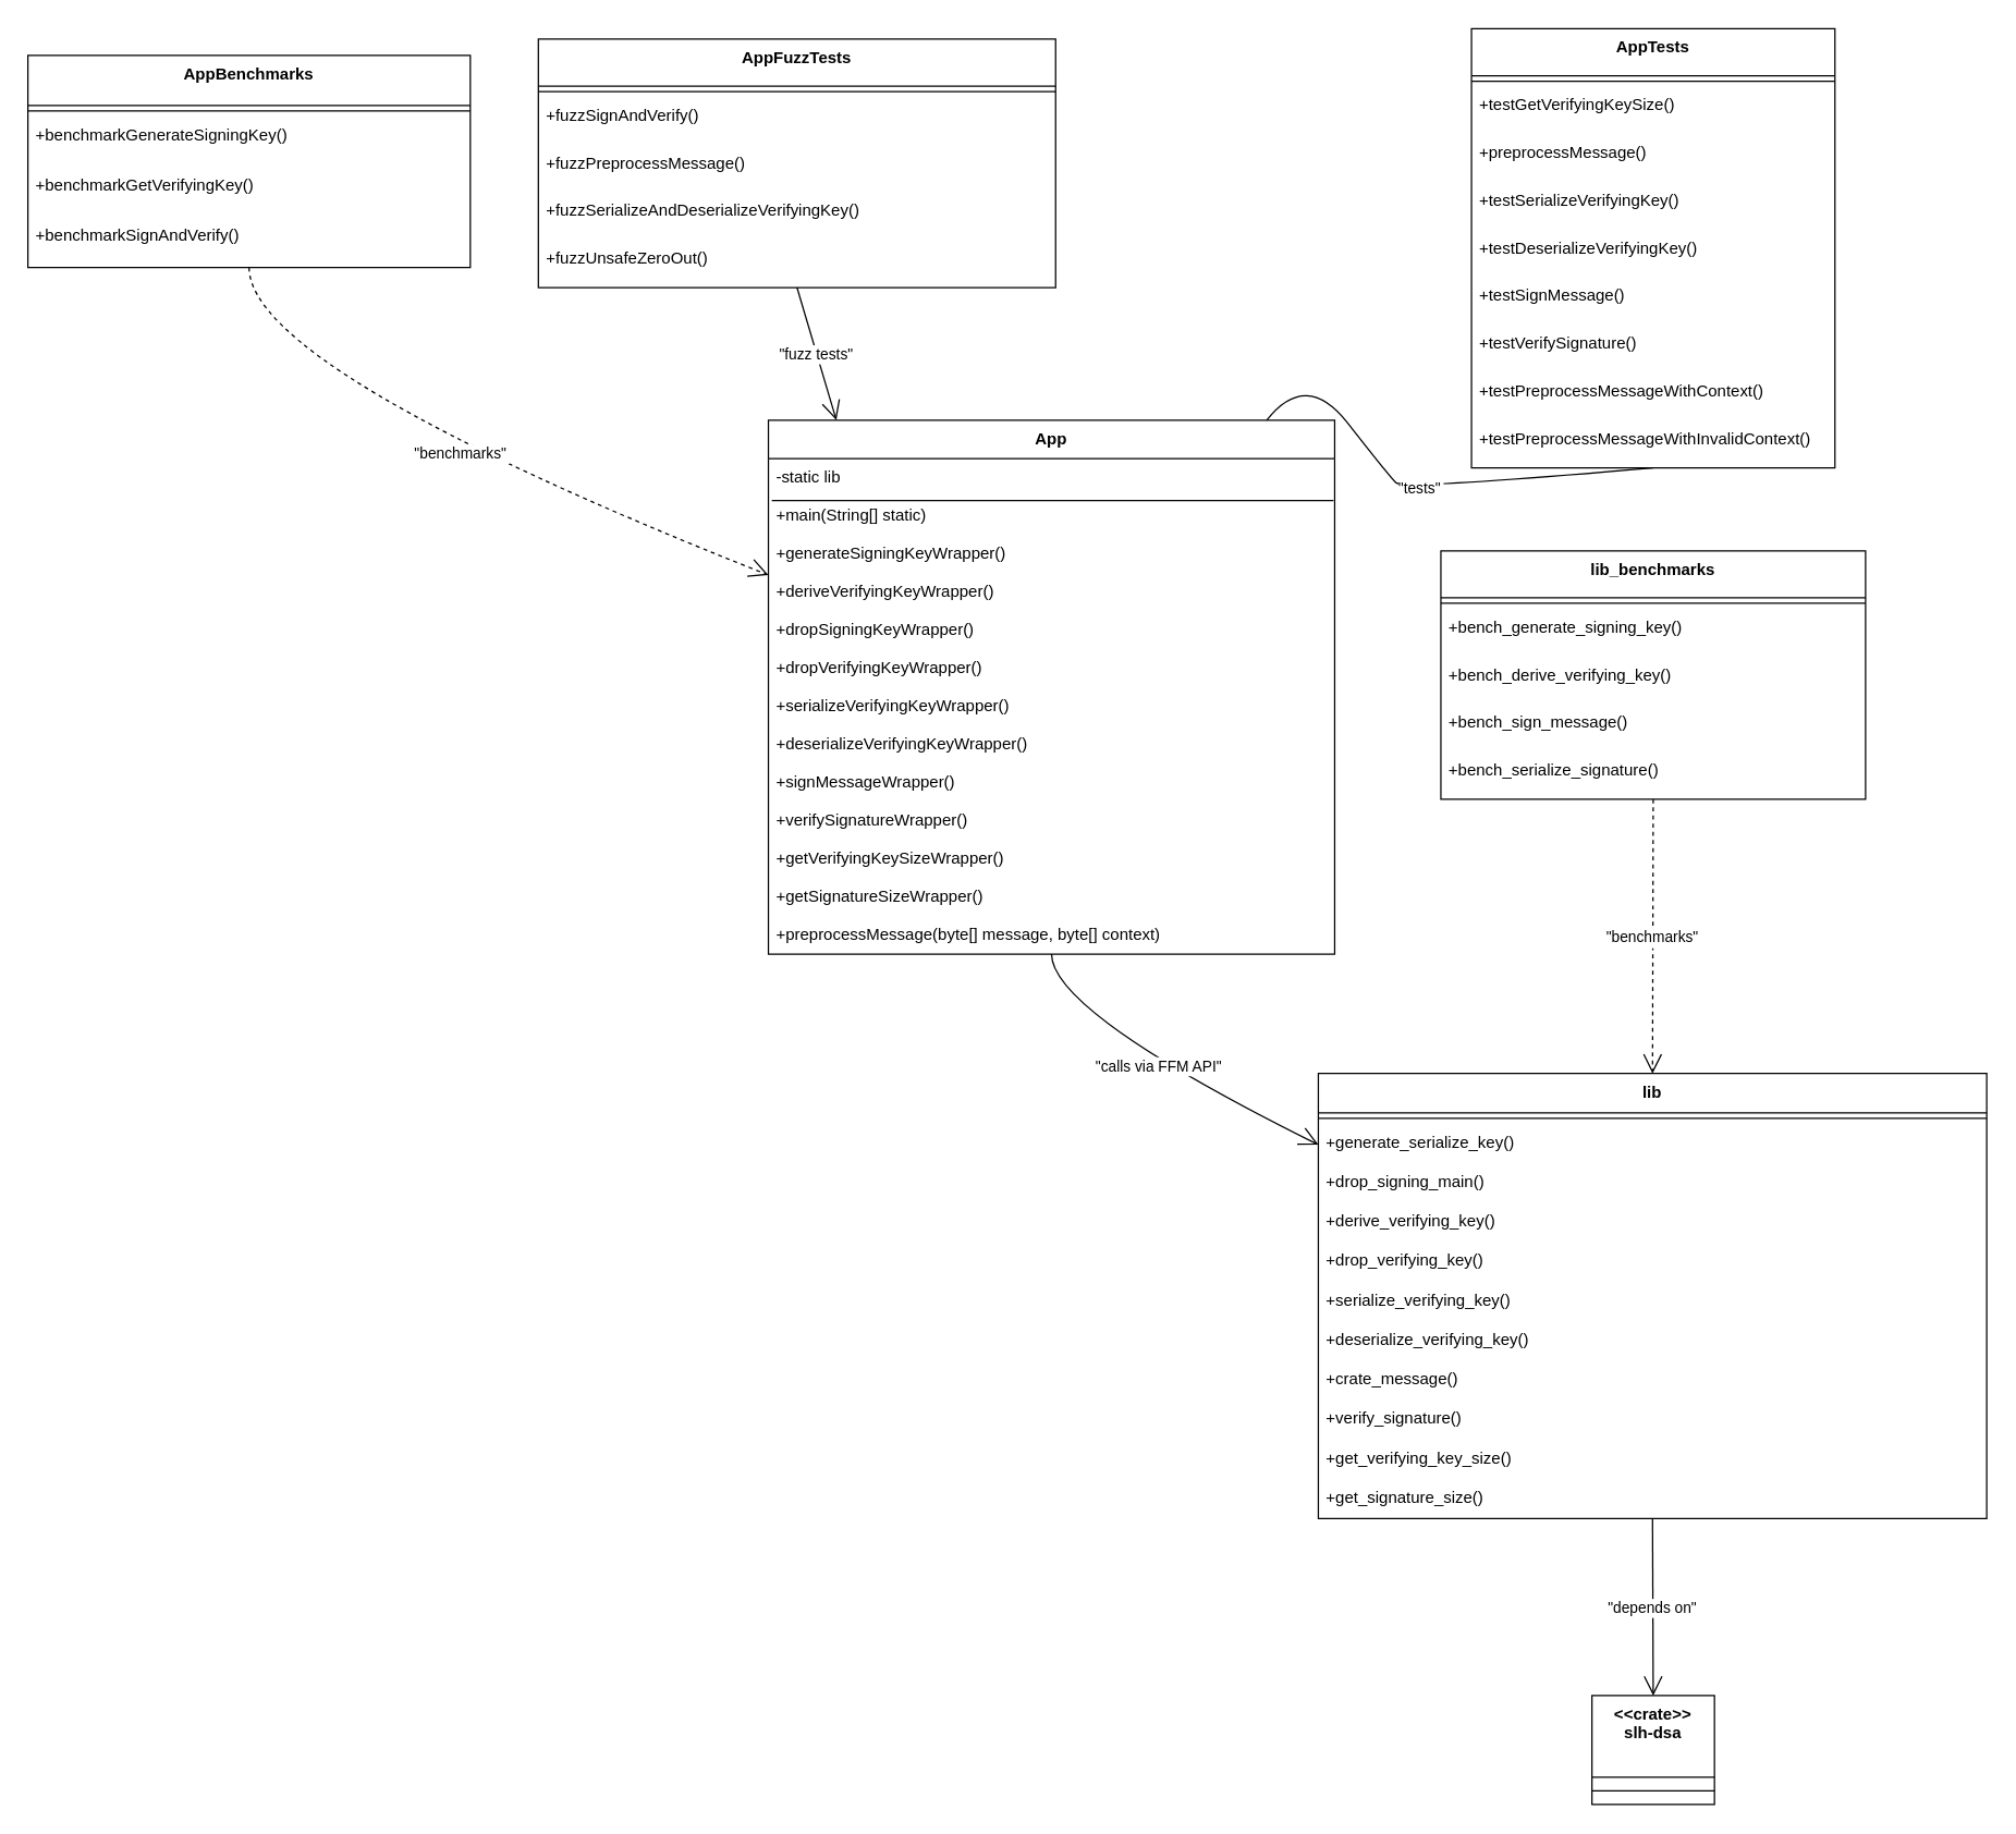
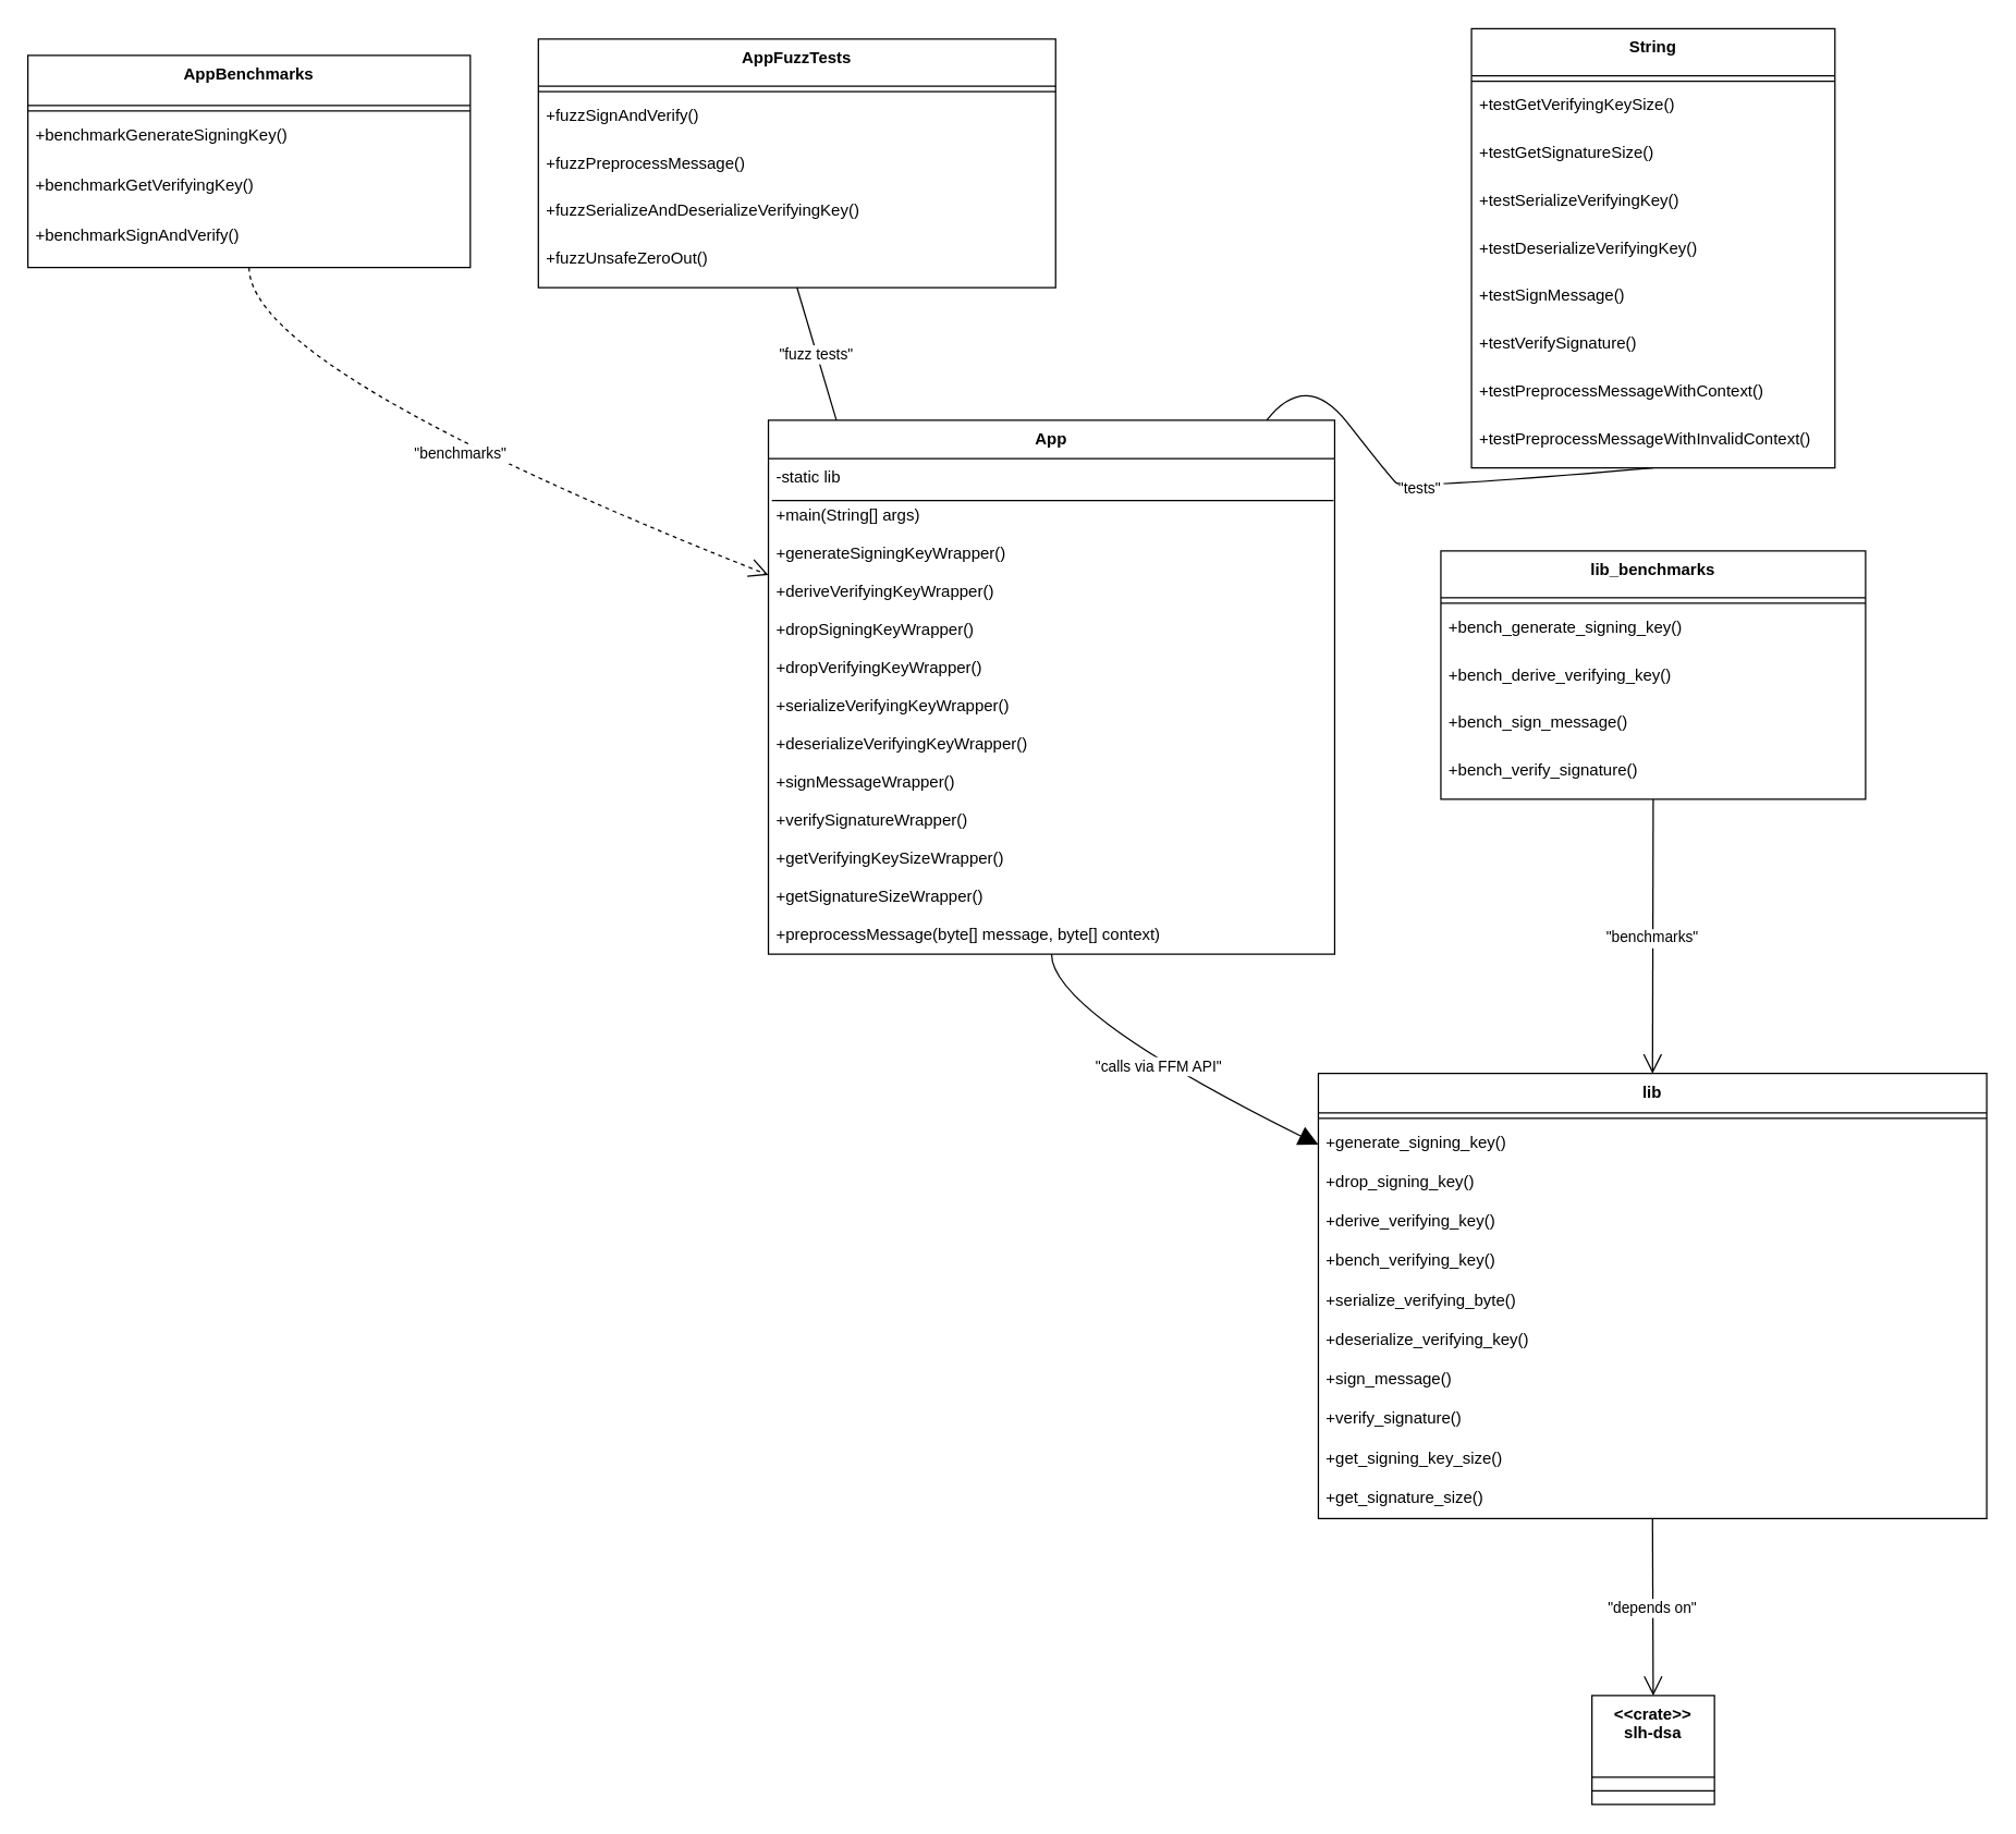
- <mxCell id="46" value="AppTests" style="swimlane;fontStyle=1;align=center;verticalAlign=top;childLayout=stackLayout;horizontal=1;startSize=34.667;horizontalStack=0;resizeParent=1;resizeParentMax=0;resizeLast=0;collapsible=0;marginBottom=0;" vertex="1" parent="1"><mxGeometry x="1080.5" y="20.33" width="267" height="322.667" as="geometry" /></mxCell>
+ <mxCell id="46" value="String" style="swimlane;fontStyle=1;align=center;verticalAlign=top;childLayout=stackLayout;horizontal=1;startSize=34.667;horizontalStack=0;resizeParent=1;resizeParentMax=0;resizeLast=0;collapsible=0;marginBottom=0;" vertex="1" parent="1"><mxGeometry x="1080.5" y="20.33" width="267" height="322.667" as="geometry" /></mxCell>
- <mxCell id="49" value="+preprocessMessage()" style="text;strokeColor=none;fillColor=none;align=left;verticalAlign=top;spacingLeft=4;spacingRight=4;overflow=hidden;rotatable=0;points=[[0,0.5],[1,0.5]];portConstraint=eastwest;" vertex="1" parent="46"><mxGeometry y="77.667" width="267" height="35" as="geometry" /></mxCell>
+ <mxCell id="49" value="+testGetSignatureSize()" style="text;strokeColor=none;fillColor=none;align=left;verticalAlign=top;spacingLeft=4;spacingRight=4;overflow=hidden;rotatable=0;points=[[0,0.5],[1,0.5]];portConstraint=eastwest;" vertex="1" parent="46"><mxGeometry y="77.667" width="267" height="35" as="geometry" /></mxCell>
- <mxCell id="60" value="&quot;fuzz tests&quot;" style="curved=1;startArrow=none;endArrow=open;endSize=12;exitX=0.5;exitY=1;entryX=0.12;entryY=0;rounded=0;" edge="1" parent="1" source="40" target="20"><mxGeometry relative="1" as="geometry"><Array as="points" /></mxGeometry></mxCell>
+ <mxCell id="60" value="&quot;fuzz tests&quot;" style="curved=1;startArrow=none;endArrow=none;endSize=12;exitX=0.5;exitY=1;entryX=0.12;entryY=0;rounded=0;" edge="1" parent="1" source="40" target="20"><mxGeometry relative="1" as="geometry"><Array as="points" /></mxGeometry></mxCell>
- <mxCell id="22" value="+main(String[] static)" style="text;strokeColor=none;fillColor=none;align=left;verticalAlign=top;spacingLeft=4;spacingRight=4;overflow=hidden;rotatable=0;points=[[0,0.5],[1,0.5]];portConstraint=eastwest;" vertex="1" parent="20"><mxGeometry y="56.296" width="416" height="28" as="geometry" /></mxCell>
+ <mxCell id="22" value="+main(String[] args)" style="text;strokeColor=none;fillColor=none;align=left;verticalAlign=top;spacingLeft=4;spacingRight=4;overflow=hidden;rotatable=0;points=[[0,0.5],[1,0.5]];portConstraint=eastwest;" vertex="1" parent="20"><mxGeometry y="56.296" width="416" height="28" as="geometry" /></mxCell>
- <mxCell id="19" value="+bench_serialize_signature()" style="text;strokeColor=none;fillColor=none;align=left;verticalAlign=top;spacingLeft=4;spacingRight=4;overflow=hidden;rotatable=0;points=[[0,0.5],[1,0.5]];portConstraint=eastwest;" vertex="1" parent="14"><mxGeometry y="147.545" width="312" height="35" as="geometry" /></mxCell>
+ <mxCell id="19" value="+bench_verify_signature()" style="text;strokeColor=none;fillColor=none;align=left;verticalAlign=top;spacingLeft=4;spacingRight=4;overflow=hidden;rotatable=0;points=[[0,0.5],[1,0.5]];portConstraint=eastwest;" vertex="1" parent="14"><mxGeometry y="147.545" width="312" height="35" as="geometry" /></mxCell>
- <mxCell id="62" value="&quot;benchmarks&quot;" style="curved=1;startArrow=none;endArrow=open;endSize=12;exitX=0.5;exitY=1;entryX=0.5;entryY=0;rounded=0;dashed=1;" edge="1" parent="1" source="14" target="2"><mxGeometry relative="1" as="geometry"><Array as="points" /></mxGeometry></mxCell>
+ <mxCell id="62" value="&quot;benchmarks&quot;" style="curved=1;startArrow=none;endArrow=open;endSize=12;exitX=0.5;exitY=1;entryX=0.5;entryY=0;rounded=0;" edge="1" parent="1" source="14" target="2"><mxGeometry relative="1" as="geometry"><Array as="points" /></mxGeometry></mxCell>
- <mxCell id="58" value="&quot;calls via FFM API&quot;" style="curved=1;startArrow=none;endArrow=open;endSize=12;exitX=0.5;exitY=1;entryX=0;entryY=0.16;rounded=0;" edge="1" parent="1" source="20" target="2"><mxGeometry relative="1" as="geometry"><Array as="points"><mxPoint x="772" y="743" /></Array></mxGeometry></mxCell>
+ <mxCell id="58" value="&quot;calls via FFM API&quot;" style="curved=1;startArrow=none;endArrow=block;endSize=12;exitX=0.5;exitY=1;entryX=0;entryY=0.16;rounded=0;" edge="1" parent="1" source="20" target="2"><mxGeometry relative="1" as="geometry"><Array as="points"><mxPoint x="772" y="743" /></Array></mxGeometry></mxCell>
- <mxCell id="4" value="+generate_serialize_key()" style="text;strokeColor=none;fillColor=none;align=left;verticalAlign=top;spacingLeft=4;spacingRight=4;overflow=hidden;rotatable=0;points=[[0,0.5],[1,0.5]];portConstraint=eastwest;" vertex="1" parent="2"><mxGeometry y="36.923" width="491" height="29" as="geometry" /></mxCell>
+ <mxCell id="4" value="+generate_signing_key()" style="text;strokeColor=none;fillColor=none;align=left;verticalAlign=top;spacingLeft=4;spacingRight=4;overflow=hidden;rotatable=0;points=[[0,0.5],[1,0.5]];portConstraint=eastwest;" vertex="1" parent="2"><mxGeometry y="36.923" width="491" height="29" as="geometry" /></mxCell>
- <mxCell id="5" value="+drop_signing_main()" style="text;strokeColor=none;fillColor=none;align=left;verticalAlign=top;spacingLeft=4;spacingRight=4;overflow=hidden;rotatable=0;points=[[0,0.5],[1,0.5]];portConstraint=eastwest;" vertex="1" parent="2"><mxGeometry y="65.923" width="491" height="29" as="geometry" /></mxCell>
+ <mxCell id="5" value="+drop_signing_key()" style="text;strokeColor=none;fillColor=none;align=left;verticalAlign=top;spacingLeft=4;spacingRight=4;overflow=hidden;rotatable=0;points=[[0,0.5],[1,0.5]];portConstraint=eastwest;" vertex="1" parent="2"><mxGeometry y="65.923" width="491" height="29" as="geometry" /></mxCell>
- <mxCell id="7" value="+drop_verifying_key()" style="text;strokeColor=none;fillColor=none;align=left;verticalAlign=top;spacingLeft=4;spacingRight=4;overflow=hidden;rotatable=0;points=[[0,0.5],[1,0.5]];portConstraint=eastwest;" vertex="1" parent="2"><mxGeometry y="123.923" width="491" height="29" as="geometry" /></mxCell>
+ <mxCell id="7" value="+bench_verifying_key()" style="text;strokeColor=none;fillColor=none;align=left;verticalAlign=top;spacingLeft=4;spacingRight=4;overflow=hidden;rotatable=0;points=[[0,0.5],[1,0.5]];portConstraint=eastwest;" vertex="1" parent="2"><mxGeometry y="123.923" width="491" height="29" as="geometry" /></mxCell>
- <mxCell id="8" value="+serialize_verifying_key()" style="text;strokeColor=none;fillColor=none;align=left;verticalAlign=top;spacingLeft=4;spacingRight=4;overflow=hidden;rotatable=0;points=[[0,0.5],[1,0.5]];portConstraint=eastwest;" vertex="1" parent="2"><mxGeometry y="152.923" width="491" height="29" as="geometry" /></mxCell>
+ <mxCell id="8" value="+serialize_verifying_byte()" style="text;strokeColor=none;fillColor=none;align=left;verticalAlign=top;spacingLeft=4;spacingRight=4;overflow=hidden;rotatable=0;points=[[0,0.5],[1,0.5]];portConstraint=eastwest;" vertex="1" parent="2"><mxGeometry y="152.923" width="491" height="29" as="geometry" /></mxCell>
- <mxCell id="10" value="+crate_message()" style="text;strokeColor=none;fillColor=none;align=left;verticalAlign=top;spacingLeft=4;spacingRight=4;overflow=hidden;rotatable=0;points=[[0,0.5],[1,0.5]];portConstraint=eastwest;" vertex="1" parent="2"><mxGeometry y="210.923" width="491" height="29" as="geometry" /></mxCell>
+ <mxCell id="10" value="+sign_message()" style="text;strokeColor=none;fillColor=none;align=left;verticalAlign=top;spacingLeft=4;spacingRight=4;overflow=hidden;rotatable=0;points=[[0,0.5],[1,0.5]];portConstraint=eastwest;" vertex="1" parent="2"><mxGeometry y="210.923" width="491" height="29" as="geometry" /></mxCell>
- <mxCell id="12" value="+get_verifying_key_size()" style="text;strokeColor=none;fillColor=none;align=left;verticalAlign=top;spacingLeft=4;spacingRight=4;overflow=hidden;rotatable=0;points=[[0,0.5],[1,0.5]];portConstraint=eastwest;" vertex="1" parent="2"><mxGeometry y="268.923" width="491" height="29" as="geometry" /></mxCell>
+ <mxCell id="12" value="+get_signing_key_size()" style="text;strokeColor=none;fillColor=none;align=left;verticalAlign=top;spacingLeft=4;spacingRight=4;overflow=hidden;rotatable=0;points=[[0,0.5],[1,0.5]];portConstraint=eastwest;" vertex="1" parent="2"><mxGeometry y="268.923" width="491" height="29" as="geometry" /></mxCell>
